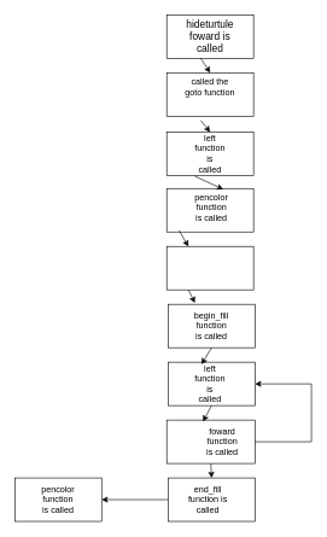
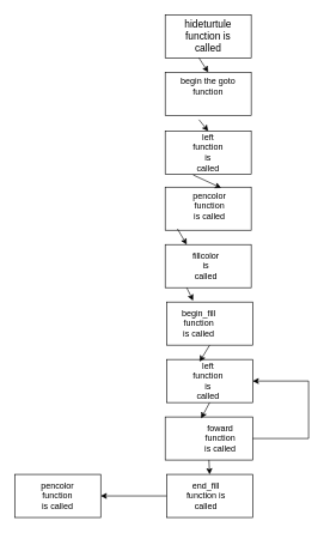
- <mxCell id="7" value="&lt;font style=&quot;font-size: 14px&quot;&gt;hideturtule foward is called&lt;/font&gt;" style="text;html=1;strokeColor=none;fillColor=none;align=center;verticalAlign=middle;whiteSpace=wrap;rounded=0;" vertex="1" parent="1"><mxGeometry x="270" y="40" width="40" height="20" as="geometry" /></mxCell>
+ <mxCell id="7" value="&lt;font style=&quot;font-size: 14px&quot;&gt;hideturtule function is called&lt;/font&gt;" style="text;html=1;strokeColor=none;fillColor=none;align=center;verticalAlign=middle;whiteSpace=wrap;rounded=0;" vertex="1" parent="1"><mxGeometry x="270" y="40" width="40" height="20" as="geometry" /></mxCell>
- <mxCell id="8" value="called the goto function" style="text;html=1;strokeColor=none;fillColor=none;align=center;verticalAlign=middle;whiteSpace=wrap;rounded=0;" vertex="1" parent="1"><mxGeometry x="250" y="110" width="80" height="20" as="geometry" /></mxCell>
+ <mxCell id="8" value="begin the goto function" style="text;html=1;strokeColor=none;fillColor=none;align=center;verticalAlign=middle;whiteSpace=wrap;rounded=0;" vertex="1" parent="1"><mxGeometry x="250" y="110" width="80" height="20" as="geometry" /></mxCell>
+ <mxCell id="11" value="fillcolor is called" style="text;html=1;strokeColor=none;fillColor=none;align=center;verticalAlign=middle;whiteSpace=wrap;rounded=0;" vertex="1" parent="1"><mxGeometry x="267" y="360" width="40" height="20" as="geometry" /></mxCell>
- <mxCell id="14" value="begin_fill function is called" style="text;html=1;strokeColor=none;fillColor=none;align=center;verticalAlign=middle;whiteSpace=wrap;rounded=0;" vertex="1" parent="1"><mxGeometry x="272" y="440" width="40" height="20" as="geometry" /></mxCell>
+ <mxCell id="14" value="begin_fill function is called" style="text;html=1;strokeColor=none;fillColor=none;align=center;verticalAlign=middle;whiteSpace=wrap;rounded=0;" vertex="1" parent="1"><mxGeometry x="257" y="440" width="40" height="20" as="geometry" /></mxCell>
